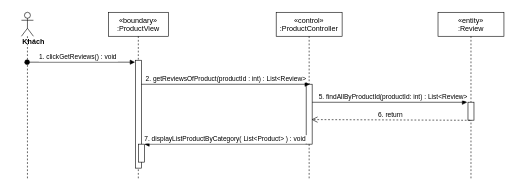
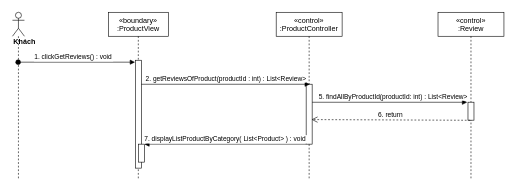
- <mxCell id="10" value="«entity»&#10;:Review" style="shape=umlLifeline;perimeter=lifelinePerimeter;container=1;collapsible=0;recursiveResize=0;rounded=0;shadow=0;strokeWidth=1;" parent="1" vertex="1"><mxGeometry x="730" y="20" width="110" height="280" as="geometry" /></mxCell>
+ <mxCell id="10" value="«control»&#10;:Review" style="shape=umlLifeline;perimeter=lifelinePerimeter;container=1;collapsible=0;recursiveResize=0;rounded=0;shadow=0;strokeWidth=1;" parent="1" vertex="1"><mxGeometry x="730" y="20" width="110" height="280" as="geometry" /></mxCell>
- <mxCell id="7" value="&lt;div&gt;&lt;b&gt;Khách&lt;/b&gt;&lt;/div&gt;" style="shape=umlLifeline;participant=umlActor;perimeter=lifelinePerimeter;whiteSpace=wrap;html=1;container=1;collapsible=0;recursiveResize=0;verticalAlign=top;spacingTop=36;outlineConnect=0;align=left;" parent="1" vertex="1"><mxGeometry x="35" y="20" width="20" height="280" as="geometry" /></mxCell>
+ <mxCell id="7" value="&lt;div&gt;&lt;b&gt;Khách&lt;/b&gt;&lt;/div&gt;" style="shape=umlLifeline;participant=umlActor;perimeter=lifelinePerimeter;whiteSpace=wrap;html=1;container=1;collapsible=0;recursiveResize=0;verticalAlign=top;spacingTop=36;outlineConnect=0;align=left;" parent="1" vertex="1"><mxGeometry x="20" y="20" width="20" height="280" as="geometry" /></mxCell>
